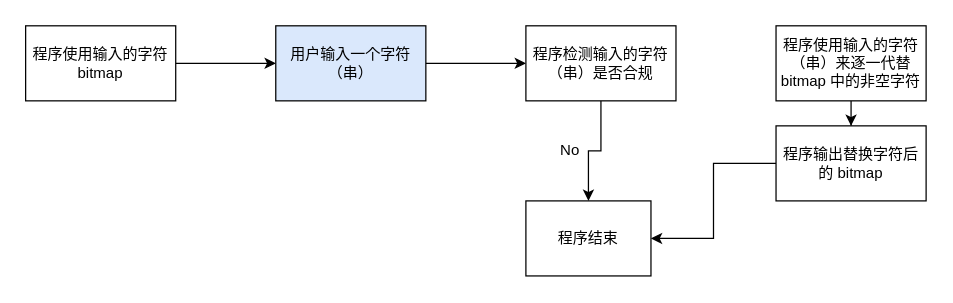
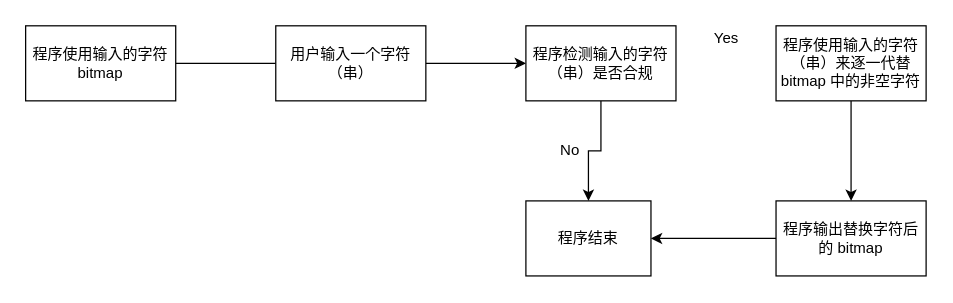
+ <mxCell id="10" value="Yes" style="text;html=1;align=center;verticalAlign=middle;resizable=0;points=[];autosize=1;strokeColor=none;fillColor=none;" vertex="1" parent="1"><mxGeometry x="565" y="20" width="30" height="20" as="geometry" /></mxCell>
- <mxCell id="2" value="" style="edgeStyle=orthogonalEdgeStyle;rounded=0;orthogonalLoop=1;jettySize=auto;html=1;" edge="1" parent="1" source="3" target="5"><mxGeometry relative="1" as="geometry" /></mxCell>
+ <mxCell id="2" value="" style="edgeStyle=orthogonalEdgeStyle;rounded=0;orthogonalLoop=1;jettySize=auto;html=1;endArrow=none;" edge="1" parent="1" source="3" target="5"><mxGeometry relative="1" as="geometry" /></mxCell>
- <mxCell id="5" value="用户输入一个字符（串）" style="whiteSpace=wrap;html=1;fillColor=#dae8fc;" vertex="1" parent="1"><mxGeometry x="220" y="20" width="120" height="60" as="geometry" /></mxCell>
+ <mxCell id="5" value="用户输入一个字符（串）" style="whiteSpace=wrap;html=1;" vertex="1" parent="1"><mxGeometry x="220" y="20" width="120" height="60" as="geometry" /></mxCell>
- <mxCell id="14" value="程序输出替换字符后的 bitmap" style="whiteSpace=wrap;html=1;" vertex="1" parent="1"><mxGeometry x="620" y="100" width="120" height="60" as="geometry" /></mxCell>
+ <mxCell id="14" value="程序输出替换字符后的 bitmap" style="whiteSpace=wrap;html=1;" vertex="1" parent="1"><mxGeometry x="620" y="160" width="120" height="60" as="geometry" /></mxCell>
